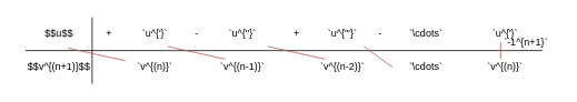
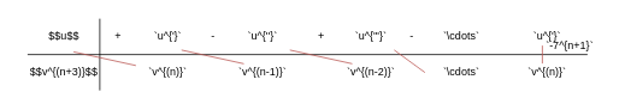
- <mxCell id="23" value="`-1^{n+1}`" style="text;html=1;align=center;verticalAlign=middle;resizable=0;points=[];autosize=1;strokeColor=none;fillColor=none;" parent="1" vertex="1"><mxGeometry x="590" y="35" width="80" height="30" as="geometry" /></mxCell>
+ <mxCell id="23" value="`-7^{n+1}`" style="text;html=1;align=center;verticalAlign=middle;resizable=0;points=[];autosize=1;strokeColor=none;fillColor=none;" parent="1" vertex="1"><mxGeometry x="590" y="35" width="80" height="30" as="geometry" /></mxCell>
- <mxCell id="5" value="$$v^{(n+1)}$$" style="text;html=1;align=center;verticalAlign=middle;resizable=0;points=[];autosize=1;strokeColor=none;fillColor=none;" parent="1" vertex="1"><mxGeometry x="20" y="65" width="100" height="30" as="geometry" /></mxCell>
+ <mxCell id="5" value="$$v^{(n+3)}$$" style="text;html=1;align=center;verticalAlign=middle;resizable=0;points=[];autosize=1;strokeColor=none;fillColor=none;" parent="1" vertex="1"><mxGeometry x="20" y="65" width="100" height="30" as="geometry" /></mxCell>
